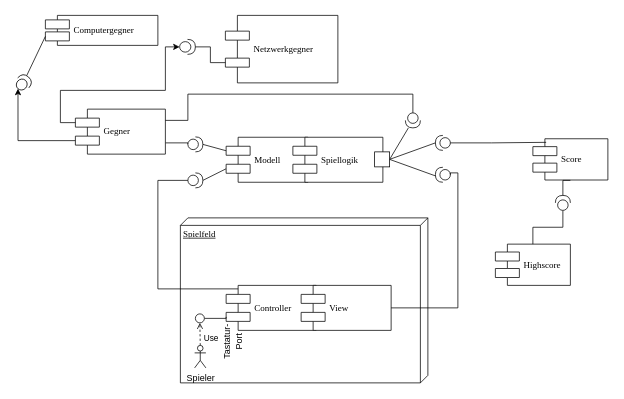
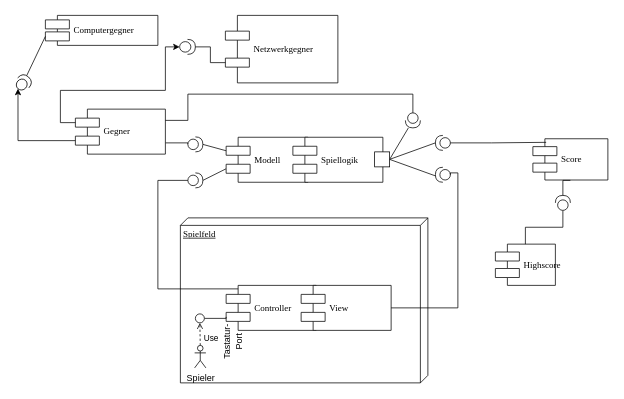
- <mxCell id="22" value="Highscore" style="shape=component;align=left;spacingLeft=36;rounded=0;shadow=0;comic=0;labelBackgroundColor=none;strokeWidth=1;fontFamily=Verdana;fontSize=12;html=1;" vertex="1" parent="1"><mxGeometry x="660" y="325" width="100" height="55" as="geometry" /></mxCell>
+ <mxCell id="22" value="Highscore" style="shape=component;align=left;spacingLeft=36;rounded=0;shadow=0;comic=0;labelBackgroundColor=none;strokeWidth=1;fontFamily=Verdana;fontSize=12;html=1;" vertex="1" parent="1"><mxGeometry x="660" y="325" width="80" height="55" as="geometry" /></mxCell>
